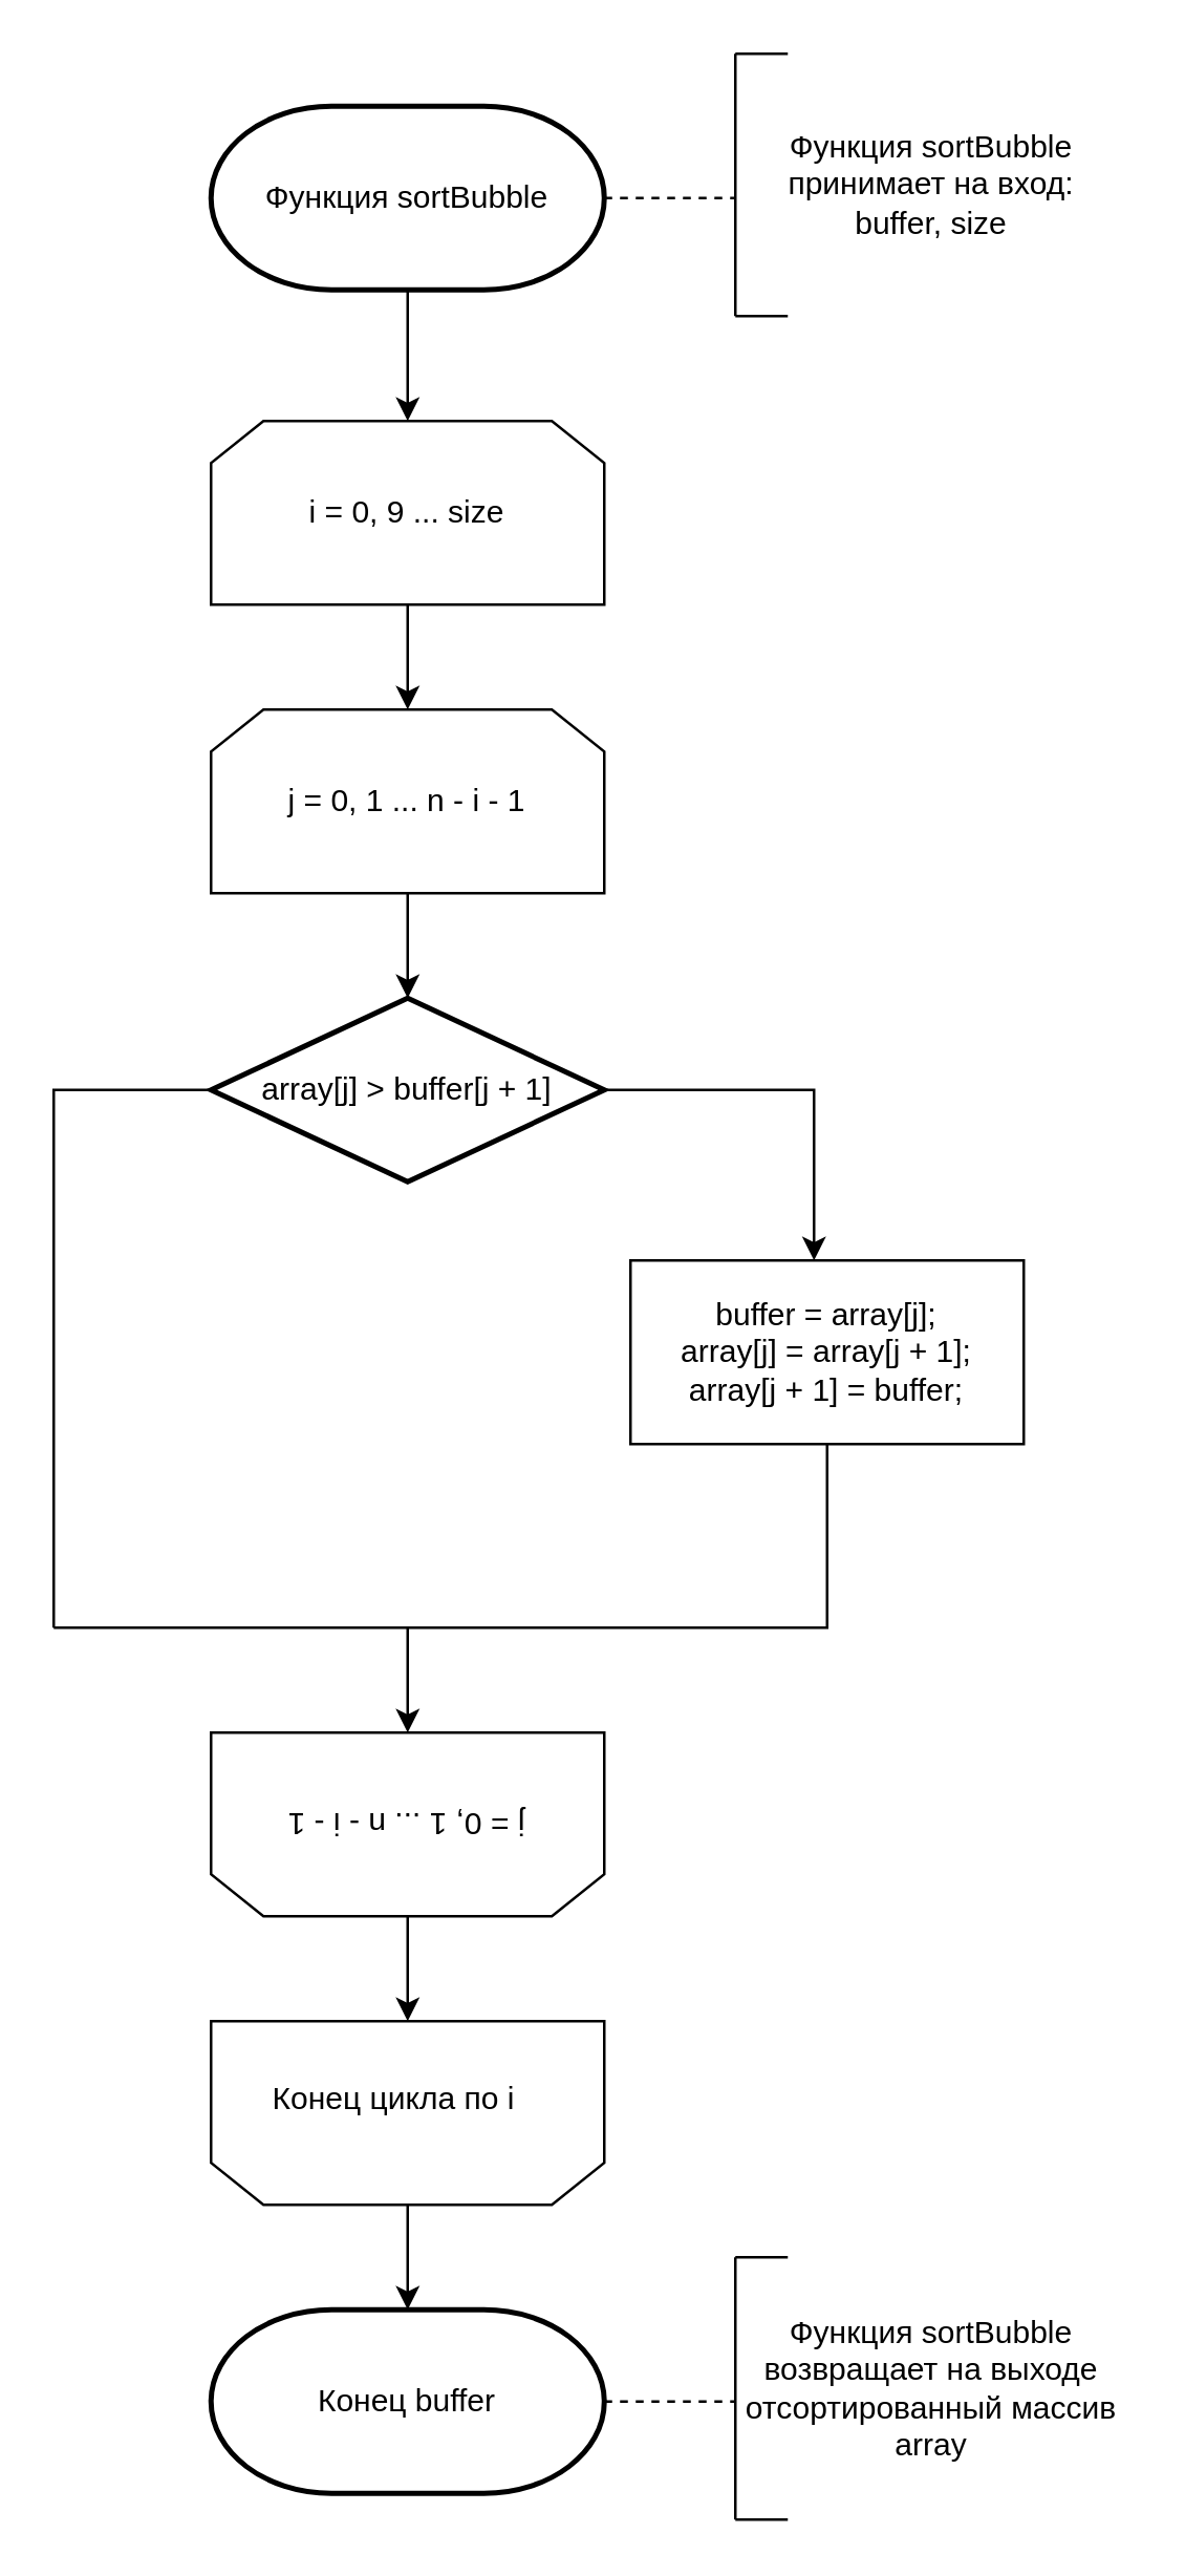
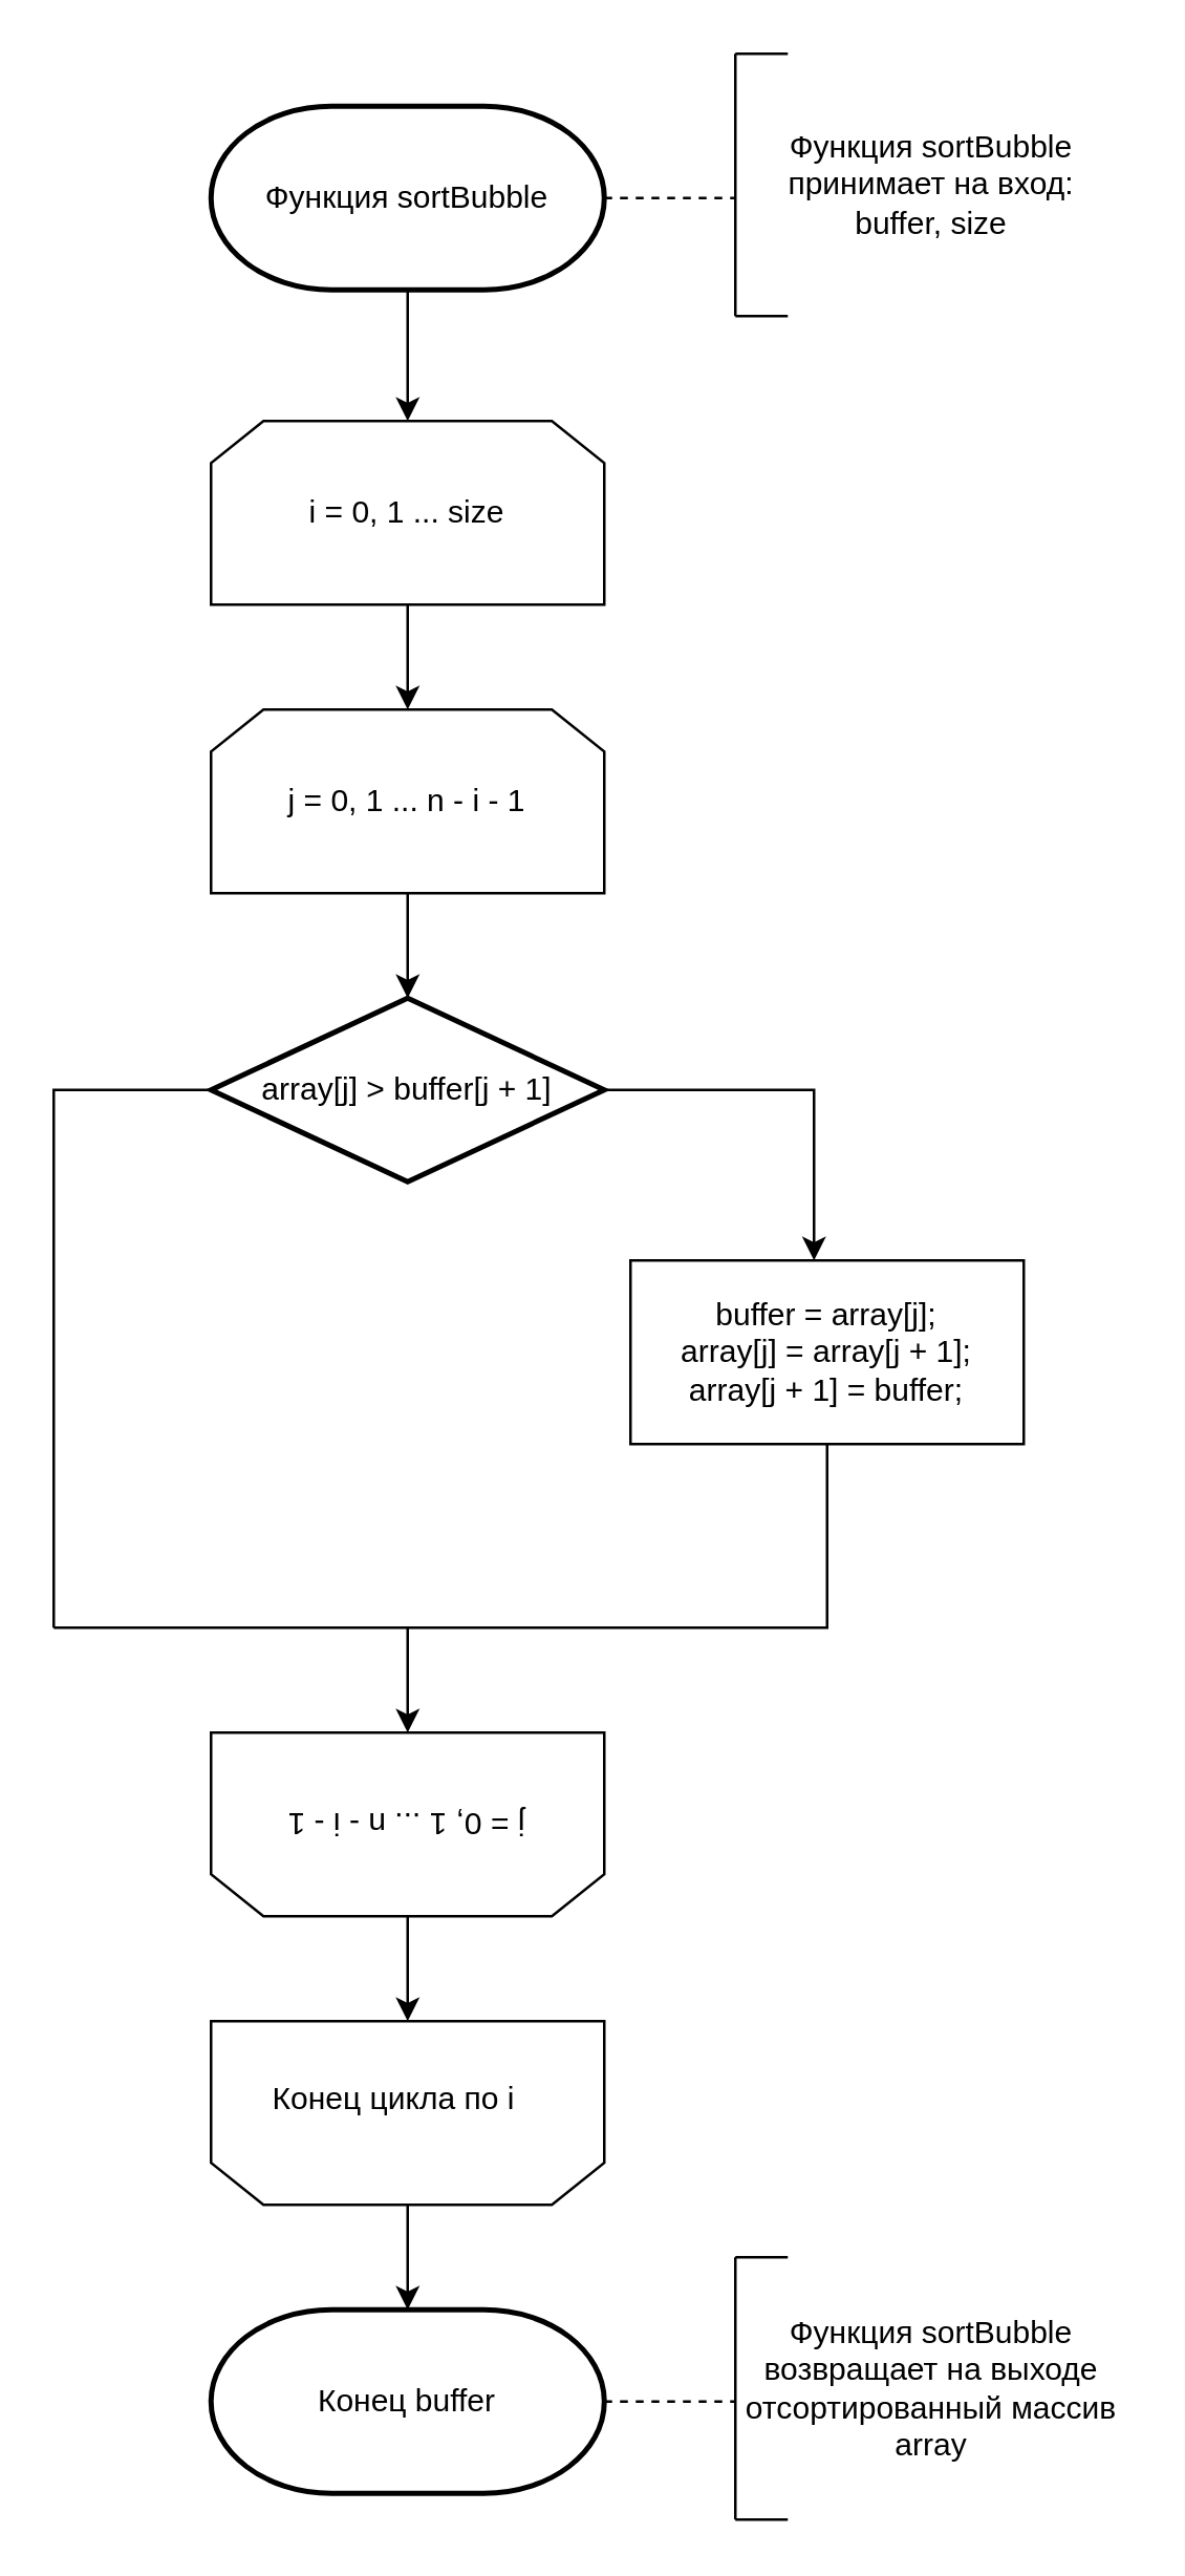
- <mxCell id="10" value="i = 0, 9 ... size" style="shape=loopLimit;whiteSpace=wrap;html=1;shadow=0;sketch=0;strokeColor=#000000;" vertex="1" parent="1"><mxGeometry x="80" y="160" width="150" height="70" as="geometry" /></mxCell>
+ <mxCell id="10" value="i = 0, 1 ... size" style="shape=loopLimit;whiteSpace=wrap;html=1;shadow=0;sketch=0;strokeColor=#000000;" vertex="1" parent="1"><mxGeometry x="80" y="160" width="150" height="70" as="geometry" /></mxCell>
